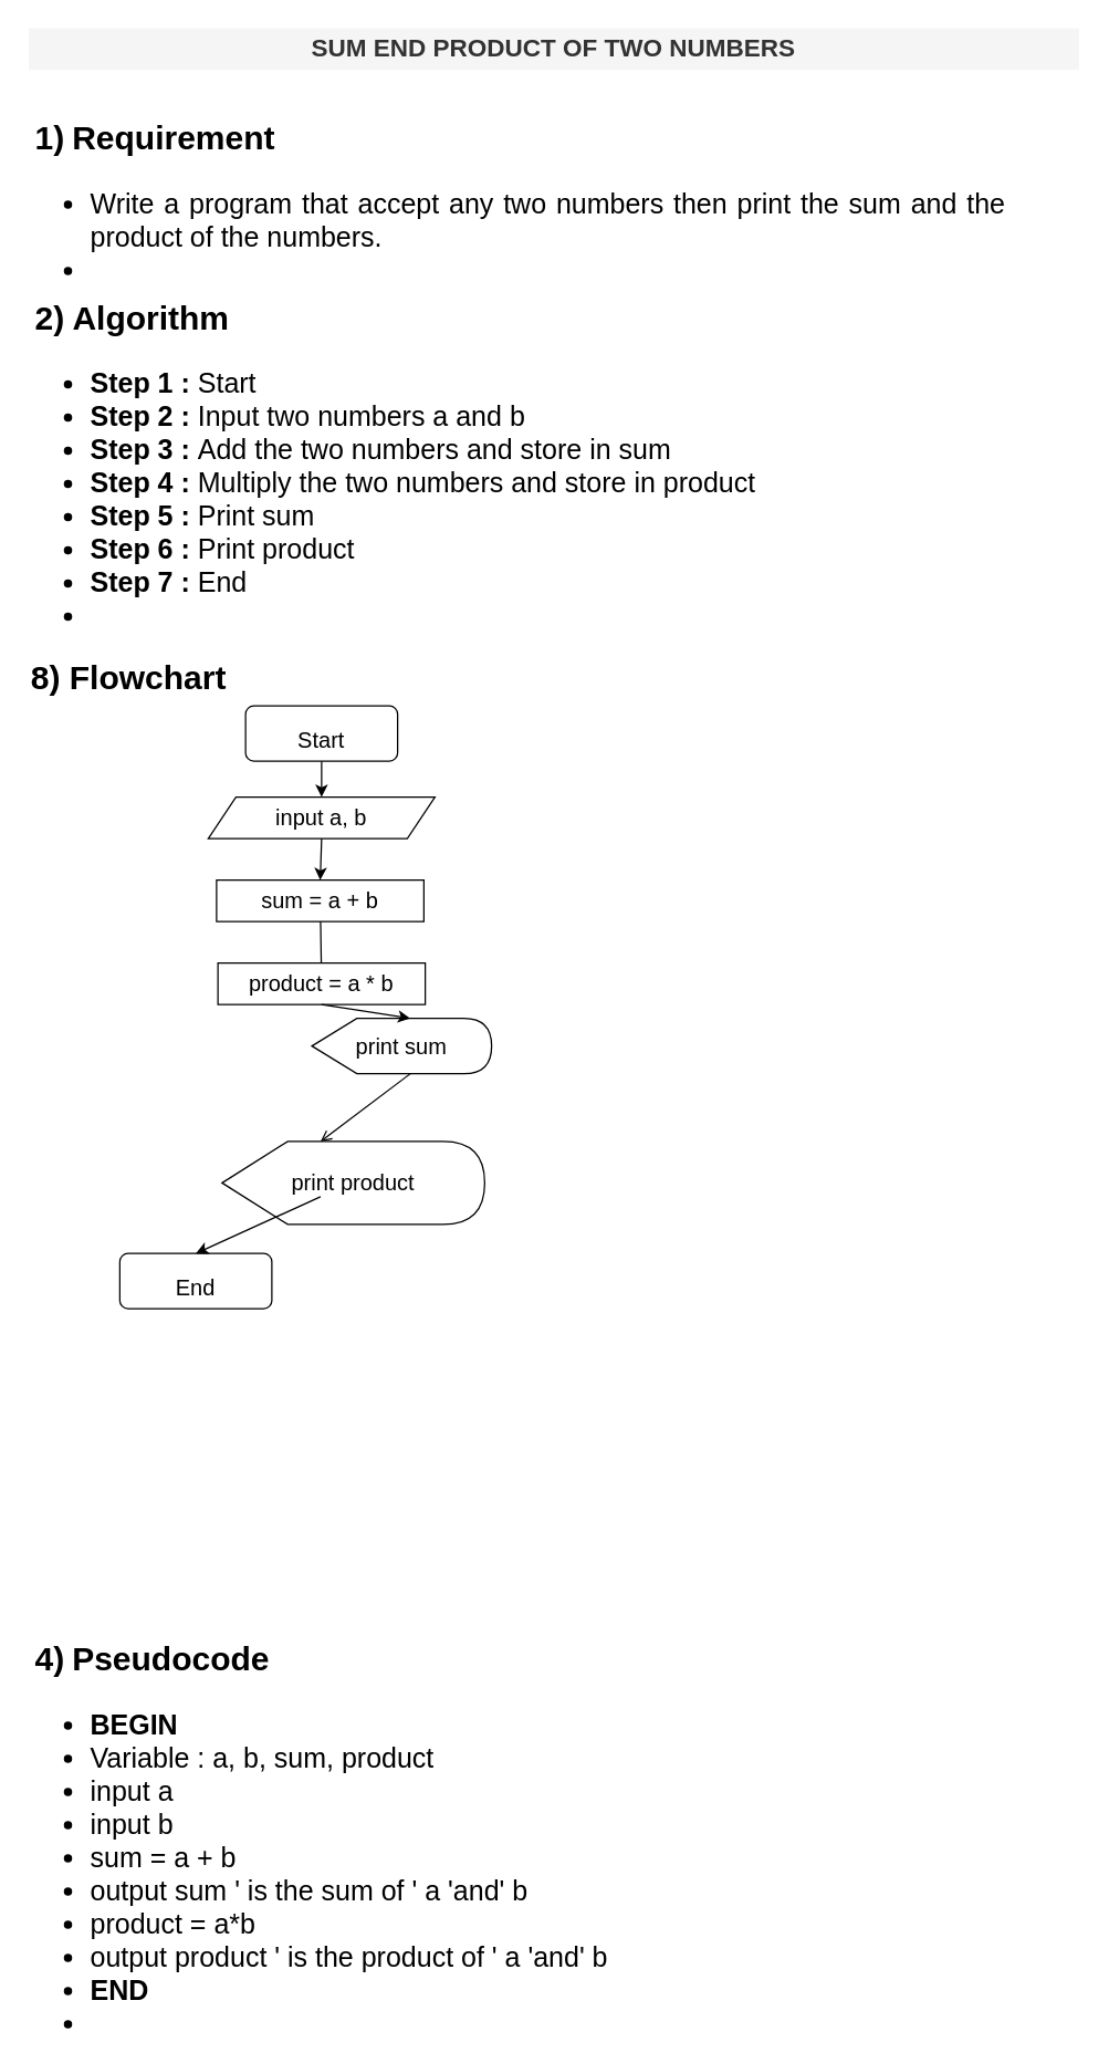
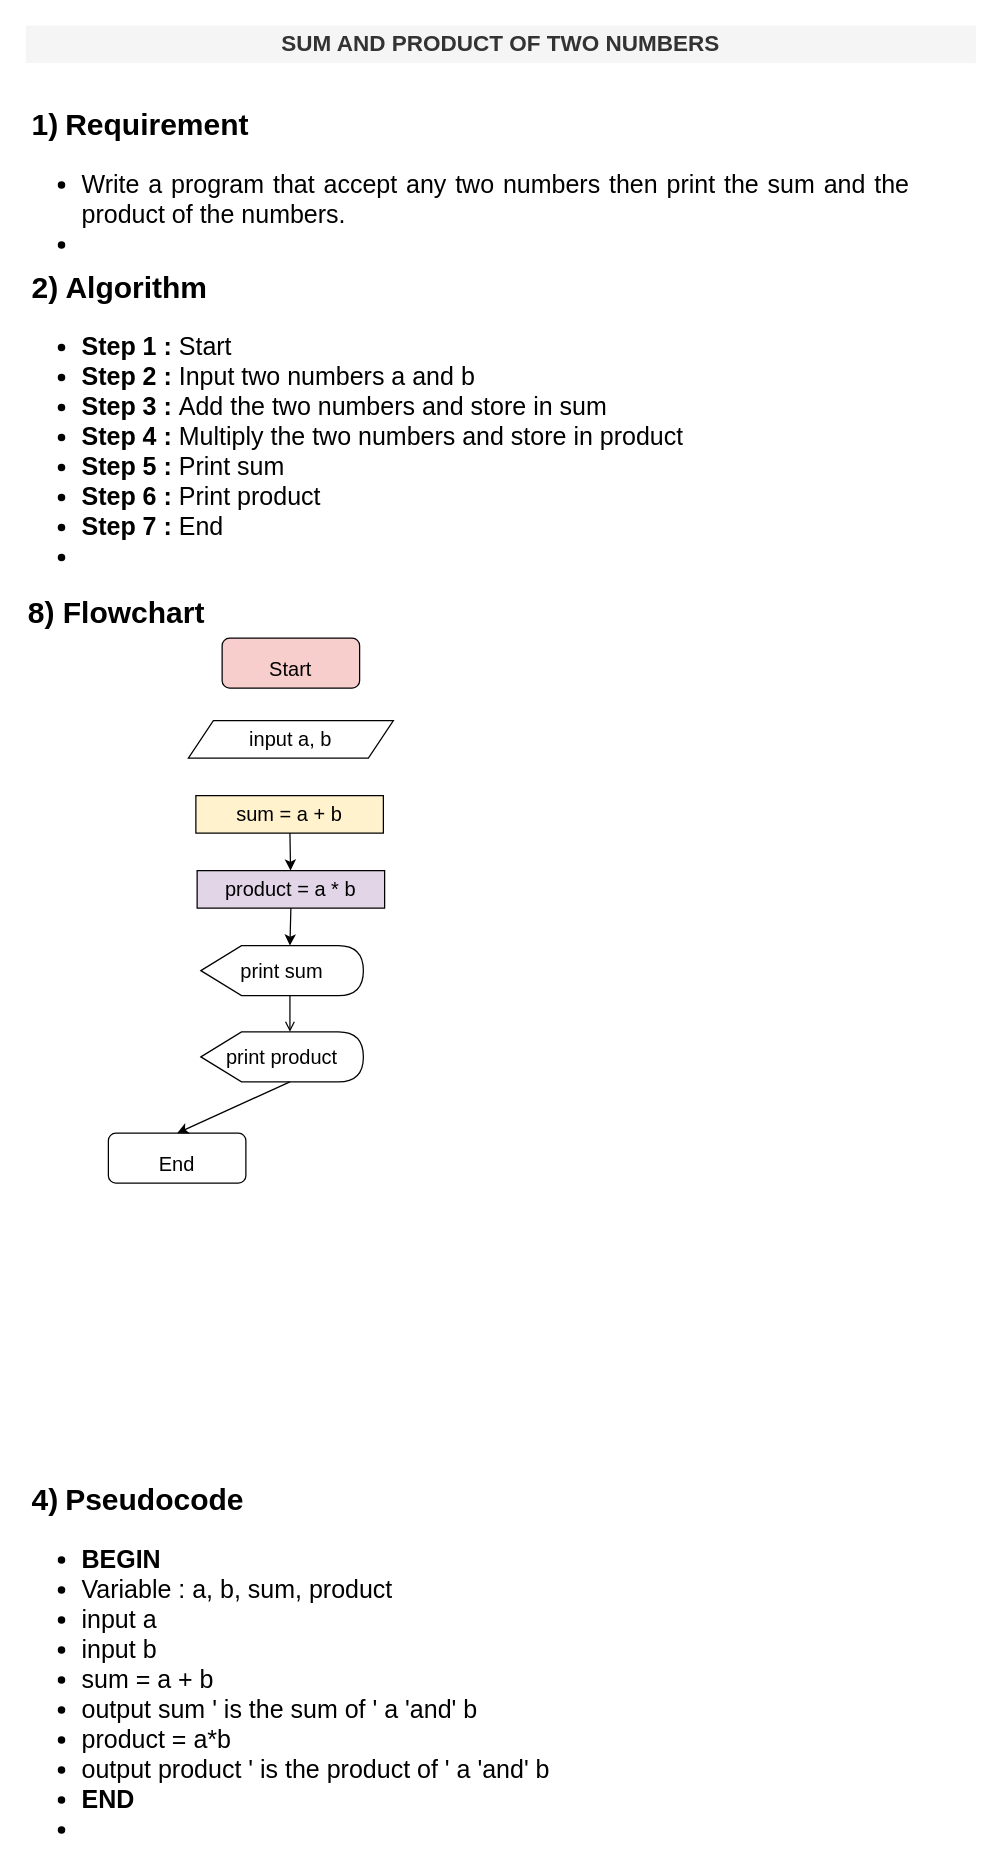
- <mxCell id="3" value="&lt;b&gt;&lt;font style=&quot;font-size: 18px&quot;&gt;SUM END PRODUCT OF TWO NUMBERS&lt;/font&gt;&lt;/b&gt;" style="text;html=1;strokeColor=none;fillColor=#f5f5f5;align=center;verticalAlign=middle;whiteSpace=wrap;rounded=0;fontColor=#333333;" parent="1" vertex="1"><mxGeometry x="20" y="20" width="760" height="30" as="geometry" /></mxCell>
+ <mxCell id="3" value="&lt;b&gt;&lt;font style=&quot;font-size: 18px&quot;&gt;SUM AND PRODUCT OF TWO NUMBERS&lt;/font&gt;&lt;/b&gt;" style="text;html=1;strokeColor=none;fillColor=#f5f5f5;align=center;verticalAlign=middle;whiteSpace=wrap;rounded=0;fontColor=#333333;" parent="1" vertex="1"><mxGeometry x="20" y="20" width="760" height="30" as="geometry" /></mxCell>
- <mxCell id="5" value="&lt;font style=&quot;font-size: 16px&quot;&gt;Start&lt;/font&gt;" style="rounded=1;whiteSpace=wrap;html=1;fontSize=30;align=center;" parent="1" vertex="1"><mxGeometry x="177" y="510" width="110" height="40" as="geometry" /></mxCell>
+ <mxCell id="5" value="&lt;font style=&quot;font-size: 16px&quot;&gt;Start&lt;/font&gt;" style="rounded=1;whiteSpace=wrap;html=1;fontSize=30;align=center;fillColor=#f8cecc;" parent="1" vertex="1"><mxGeometry x="177" y="510" width="110" height="40" as="geometry" /></mxCell>
- <mxCell id="7" value="" style="endArrow=classic;html=1;rounded=0;fontSize=16;entryX=0.5;entryY=0;entryDx=0;entryDy=0;exitX=0.5;exitY=1;exitDx=0;exitDy=0;" parent="1" source="5" target="6" edge="1"><mxGeometry width="50" height="50" relative="1" as="geometry"><mxPoint x="277" y="526" as="sourcePoint" /><mxPoint x="327" y="476" as="targetPoint" /></mxGeometry></mxCell>
- <mxCell id="9" value="" style="endArrow=classic;html=1;rounded=0;fontSize=16;entryX=0.5;entryY=0;entryDx=0;entryDy=0;exitX=0.5;exitY=1;exitDx=0;exitDy=0;" parent="1" source="6" target="8" edge="1"><mxGeometry width="50" height="50" relative="1" as="geometry"><mxPoint x="277" y="526" as="sourcePoint" /><mxPoint x="327" y="476" as="targetPoint" /></mxGeometry></mxCell>
- <mxCell id="8" value="sum = a + b" style="rounded=0;whiteSpace=wrap;html=1;fontSize=16;" parent="1" vertex="1"><mxGeometry x="156" y="636" width="150" height="30" as="geometry" /></mxCell>
+ <mxCell id="8" value="sum = a + b" style="rounded=0;whiteSpace=wrap;html=1;fontSize=16;fillColor=#fff2cc;" parent="1" vertex="1"><mxGeometry x="156" y="636" width="150" height="30" as="geometry" /></mxCell>
- <mxCell id="11" value="" style="endArrow=none;html=1;rounded=0;fontSize=16;" parent="1" source="8" target="10" edge="1"><mxGeometry width="50" height="50" relative="1" as="geometry"><mxPoint x="277" y="526" as="sourcePoint" /><mxPoint x="327" y="476" as="targetPoint" /></mxGeometry></mxCell>
+ <mxCell id="11" value="" style="endArrow=classic;html=1;rounded=0;fontSize=16;" parent="1" source="8" target="10" edge="1"><mxGeometry width="50" height="50" relative="1" as="geometry"><mxPoint x="277" y="526" as="sourcePoint" /><mxPoint x="327" y="476" as="targetPoint" /></mxGeometry></mxCell>
- <mxCell id="10" value="product = a * b" style="rounded=0;whiteSpace=wrap;html=1;fontSize=16;" parent="1" vertex="1"><mxGeometry x="157" y="696" width="150" height="30" as="geometry" /></mxCell>
+ <mxCell id="10" value="product = a * b" style="rounded=0;whiteSpace=wrap;html=1;fontSize=16;fillColor=#e1d5e7;" parent="1" vertex="1"><mxGeometry x="157" y="696" width="150" height="30" as="geometry" /></mxCell>
- <mxCell id="12" value="print sum" style="shape=display;whiteSpace=wrap;html=1;fontSize=16;" parent="1" vertex="1"><mxGeometry x="225" y="736" width="130" height="40" as="geometry" /></mxCell>
+ <mxCell id="12" value="print sum" style="shape=display;whiteSpace=wrap;html=1;fontSize=16;" parent="1" vertex="1"><mxGeometry x="160" y="756" width="130" height="40" as="geometry" /></mxCell>
- <mxCell id="14" value="print product" style="shape=display;whiteSpace=wrap;html=1;fontSize=16;" parent="1" vertex="1"><mxGeometry x="160" y="825" width="190" height="60" as="geometry" /></mxCell>
+ <mxCell id="14" value="print product" style="shape=display;whiteSpace=wrap;html=1;fontSize=16;" parent="1" vertex="1"><mxGeometry x="160" y="825" width="130" height="40" as="geometry" /></mxCell>
